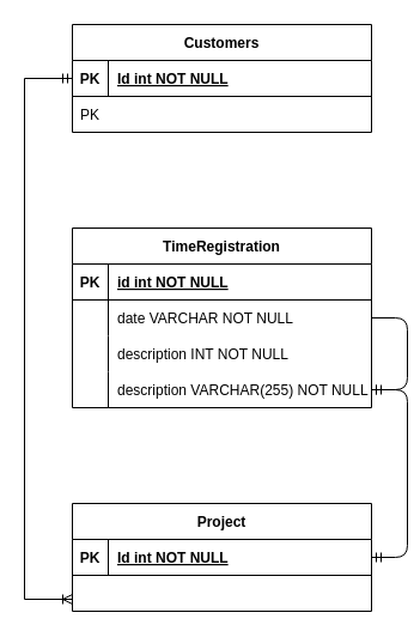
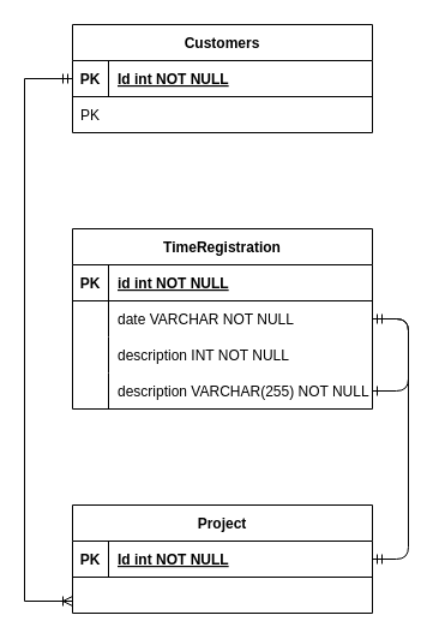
- <mxCell id="28" value="" style="edgeStyle=entityRelationEdgeStyle;fontSize=12;html=1;endArrow=ERmandOne;startArrow=ERmandOne;rounded=1;sketch=0;jumpStyle=arc;" parent="1" source="2" target="20" edge="1"><mxGeometry width="100" height="100" relative="1" as="geometry"><mxPoint x="210" y="330" as="sourcePoint" /><mxPoint x="310" y="230" as="targetPoint" /></mxGeometry></mxCell>
+ <mxCell id="28" value="" style="edgeStyle=entityRelationEdgeStyle;fontSize=12;html=1;endArrow=ERmandOne;startArrow=ERmandOne;rounded=1;sketch=0;jumpStyle=arc;" parent="1" source="2" target="8" edge="1"><mxGeometry width="100" height="100" relative="1" as="geometry"><mxPoint x="210" y="330" as="sourcePoint" /><mxPoint x="310" y="230" as="targetPoint" /></mxGeometry></mxCell>
